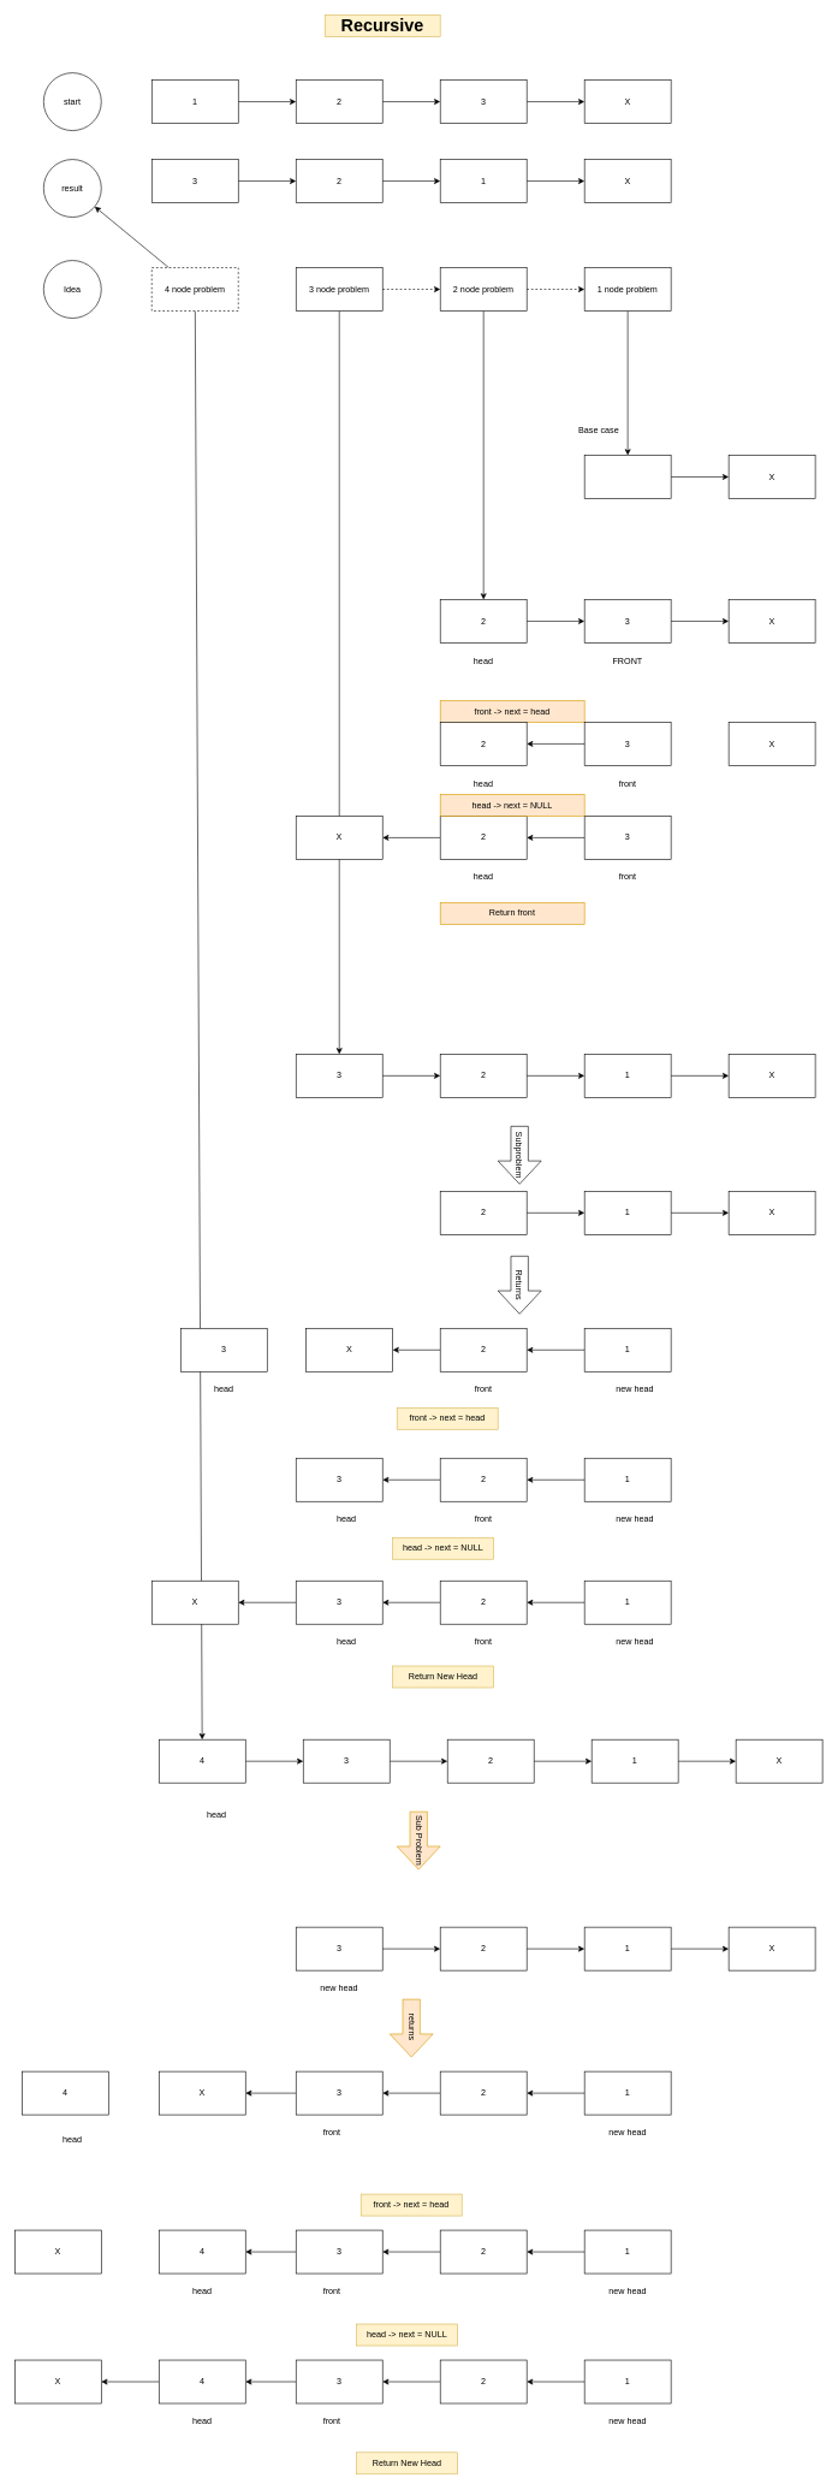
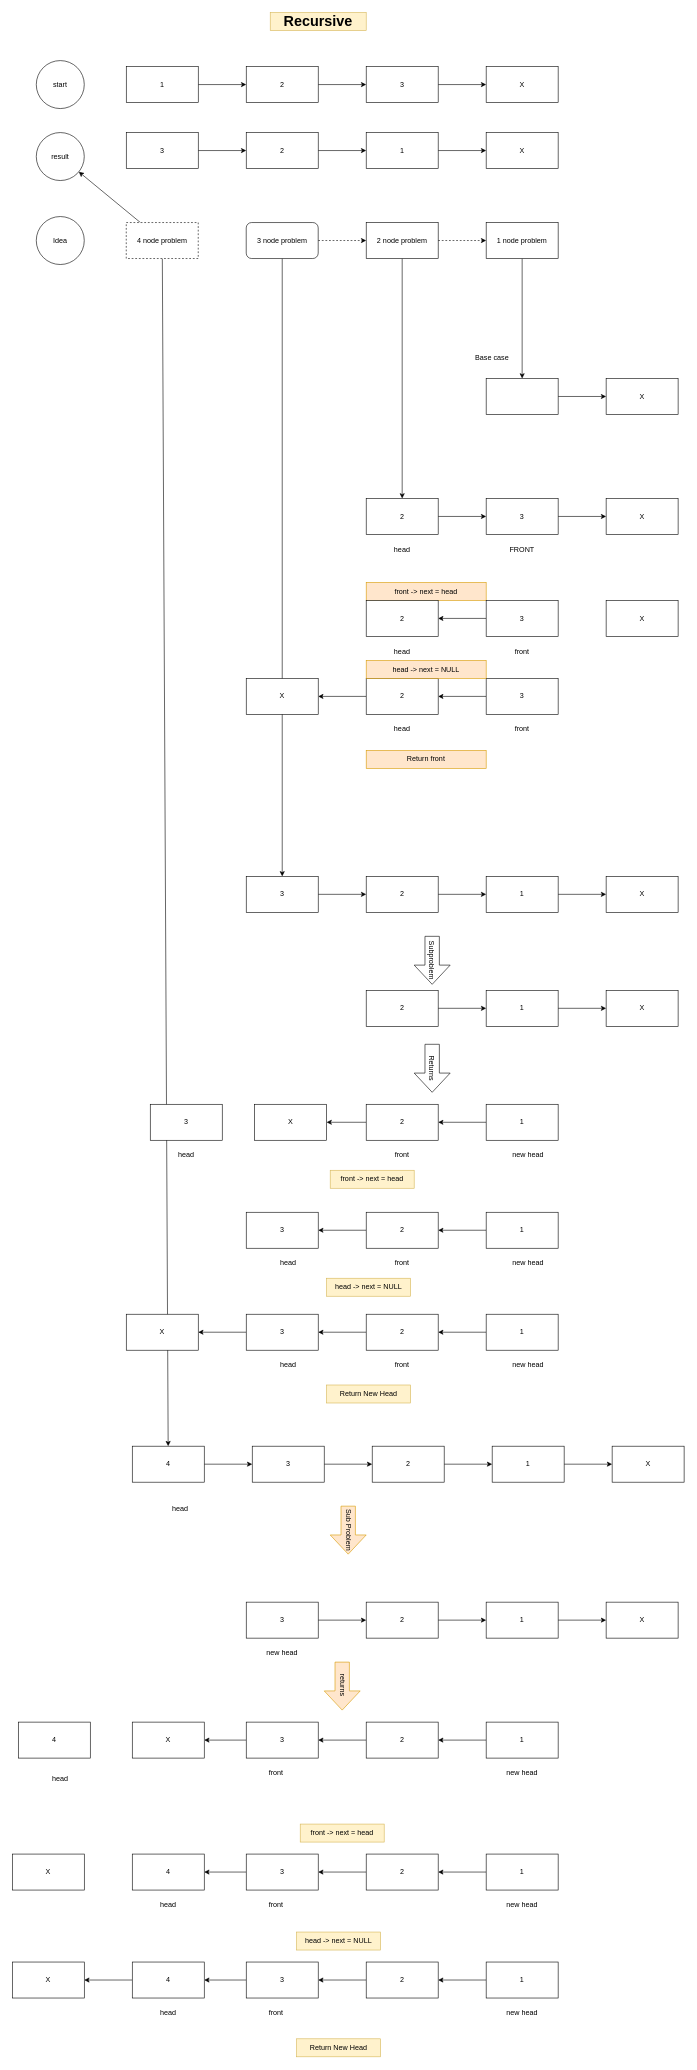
- <mxCell id="24" value="3 node problem" style="whiteSpace=wrap;html=1;" vertex="1" parent="1"><mxGeometry x="410" y="370" width="120" height="60" as="geometry" /></mxCell>
+ <mxCell id="24" value="3 node problem" style="whiteSpace=wrap;html=1;rounded=1;" vertex="1" parent="1"><mxGeometry x="410" y="370" width="120" height="60" as="geometry" /></mxCell>
- <mxCell id="33" value="Base case" style="text;strokeColor=none;align=center;fillColor=none;html=1;verticalAlign=middle;whiteSpace=wrap;rounded=0;" vertex="1" parent="1"><mxGeometry x="800" y="580" width="60" height="30" as="geometry" /></mxCell>
+ <mxCell id="33" value="Base case" style="text;strokeColor=none;align=center;fillColor=none;html=1;verticalAlign=middle;whiteSpace=wrap;rounded=0;" vertex="1" parent="1"><mxGeometry x="790" y="580" width="60" height="30" as="geometry" /></mxCell>
